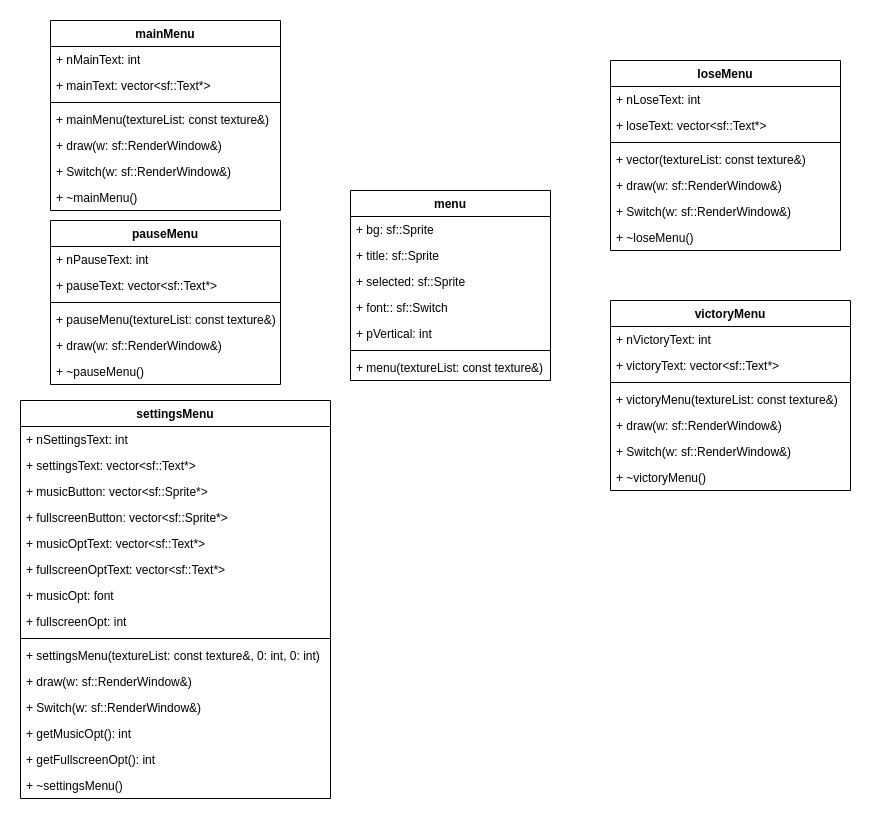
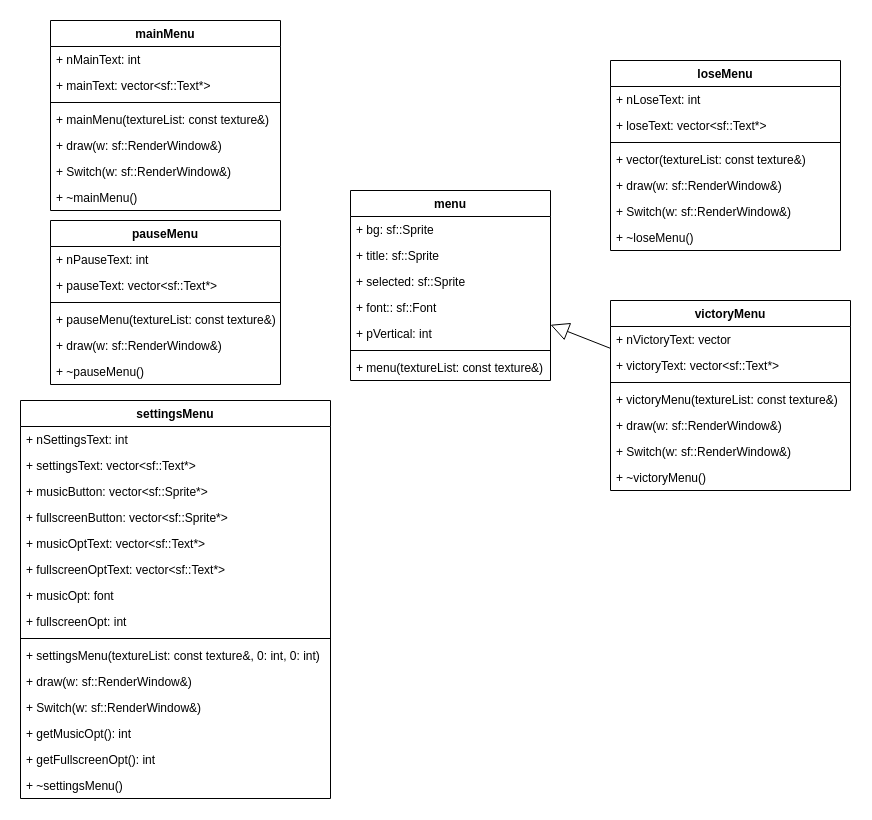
- <mxCell id="6" value="+ font:: sf::Switch" style="text;strokeColor=none;fillColor=none;align=left;verticalAlign=top;spacingLeft=4;spacingRight=4;overflow=hidden;rotatable=0;points=[[0,0.5],[1,0.5]];portConstraint=eastwest;" parent="2" vertex="1"><mxGeometry y="104" width="200" height="26" as="geometry" /></mxCell>
+ <mxCell id="6" value="+ font:: sf::Font" style="text;strokeColor=none;fillColor=none;align=left;verticalAlign=top;spacingLeft=4;spacingRight=4;overflow=hidden;rotatable=0;points=[[0,0.5],[1,0.5]];portConstraint=eastwest;" parent="2" vertex="1"><mxGeometry y="104" width="200" height="26" as="geometry" /></mxCell>
+ <mxCell id="57" value="" style="endArrow=block;endSize=16;endFill=0;html=1;" parent="1" source="49" target="2" edge="1"><mxGeometry width="160" relative="1" as="geometry"><mxPoint x="299.04" y="2.972" as="sourcePoint" /><mxPoint x="380" y="70" as="targetPoint" /></mxGeometry></mxCell>
- <mxCell id="50" value="+ nVictoryText: int" style="text;strokeColor=none;fillColor=none;align=left;verticalAlign=top;spacingLeft=4;spacingRight=4;overflow=hidden;rotatable=0;points=[[0,0.5],[1,0.5]];portConstraint=eastwest;" parent="49" vertex="1"><mxGeometry y="26" width="240" height="26" as="geometry" /></mxCell>
+ <mxCell id="50" value="+ nVictoryText: vector" style="text;strokeColor=none;fillColor=none;align=left;verticalAlign=top;spacingLeft=4;spacingRight=4;overflow=hidden;rotatable=0;points=[[0,0.5],[1,0.5]];portConstraint=eastwest;" parent="49" vertex="1"><mxGeometry y="26" width="240" height="26" as="geometry" /></mxCell>
